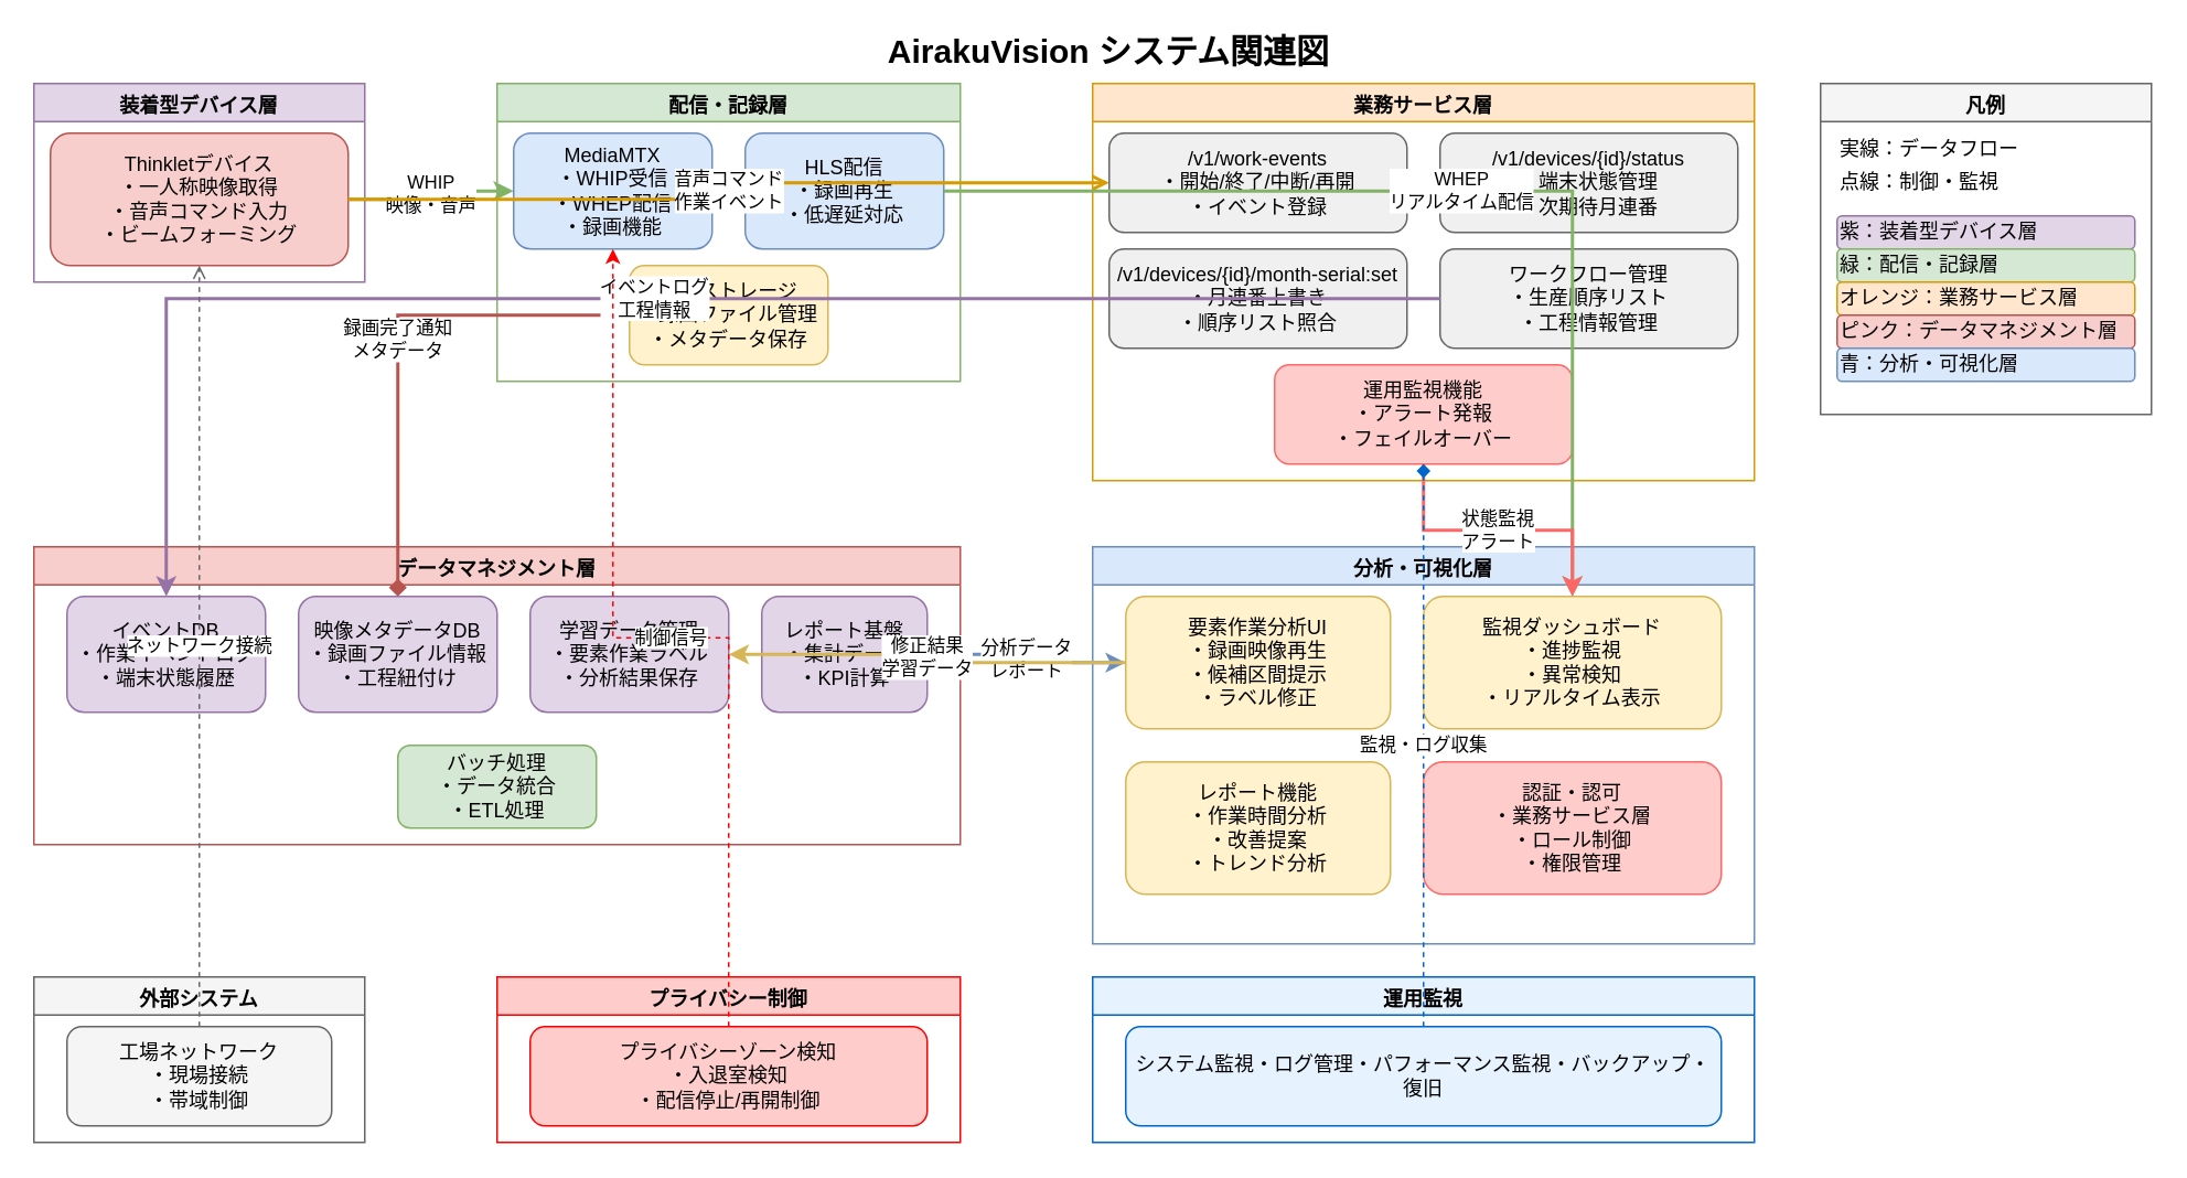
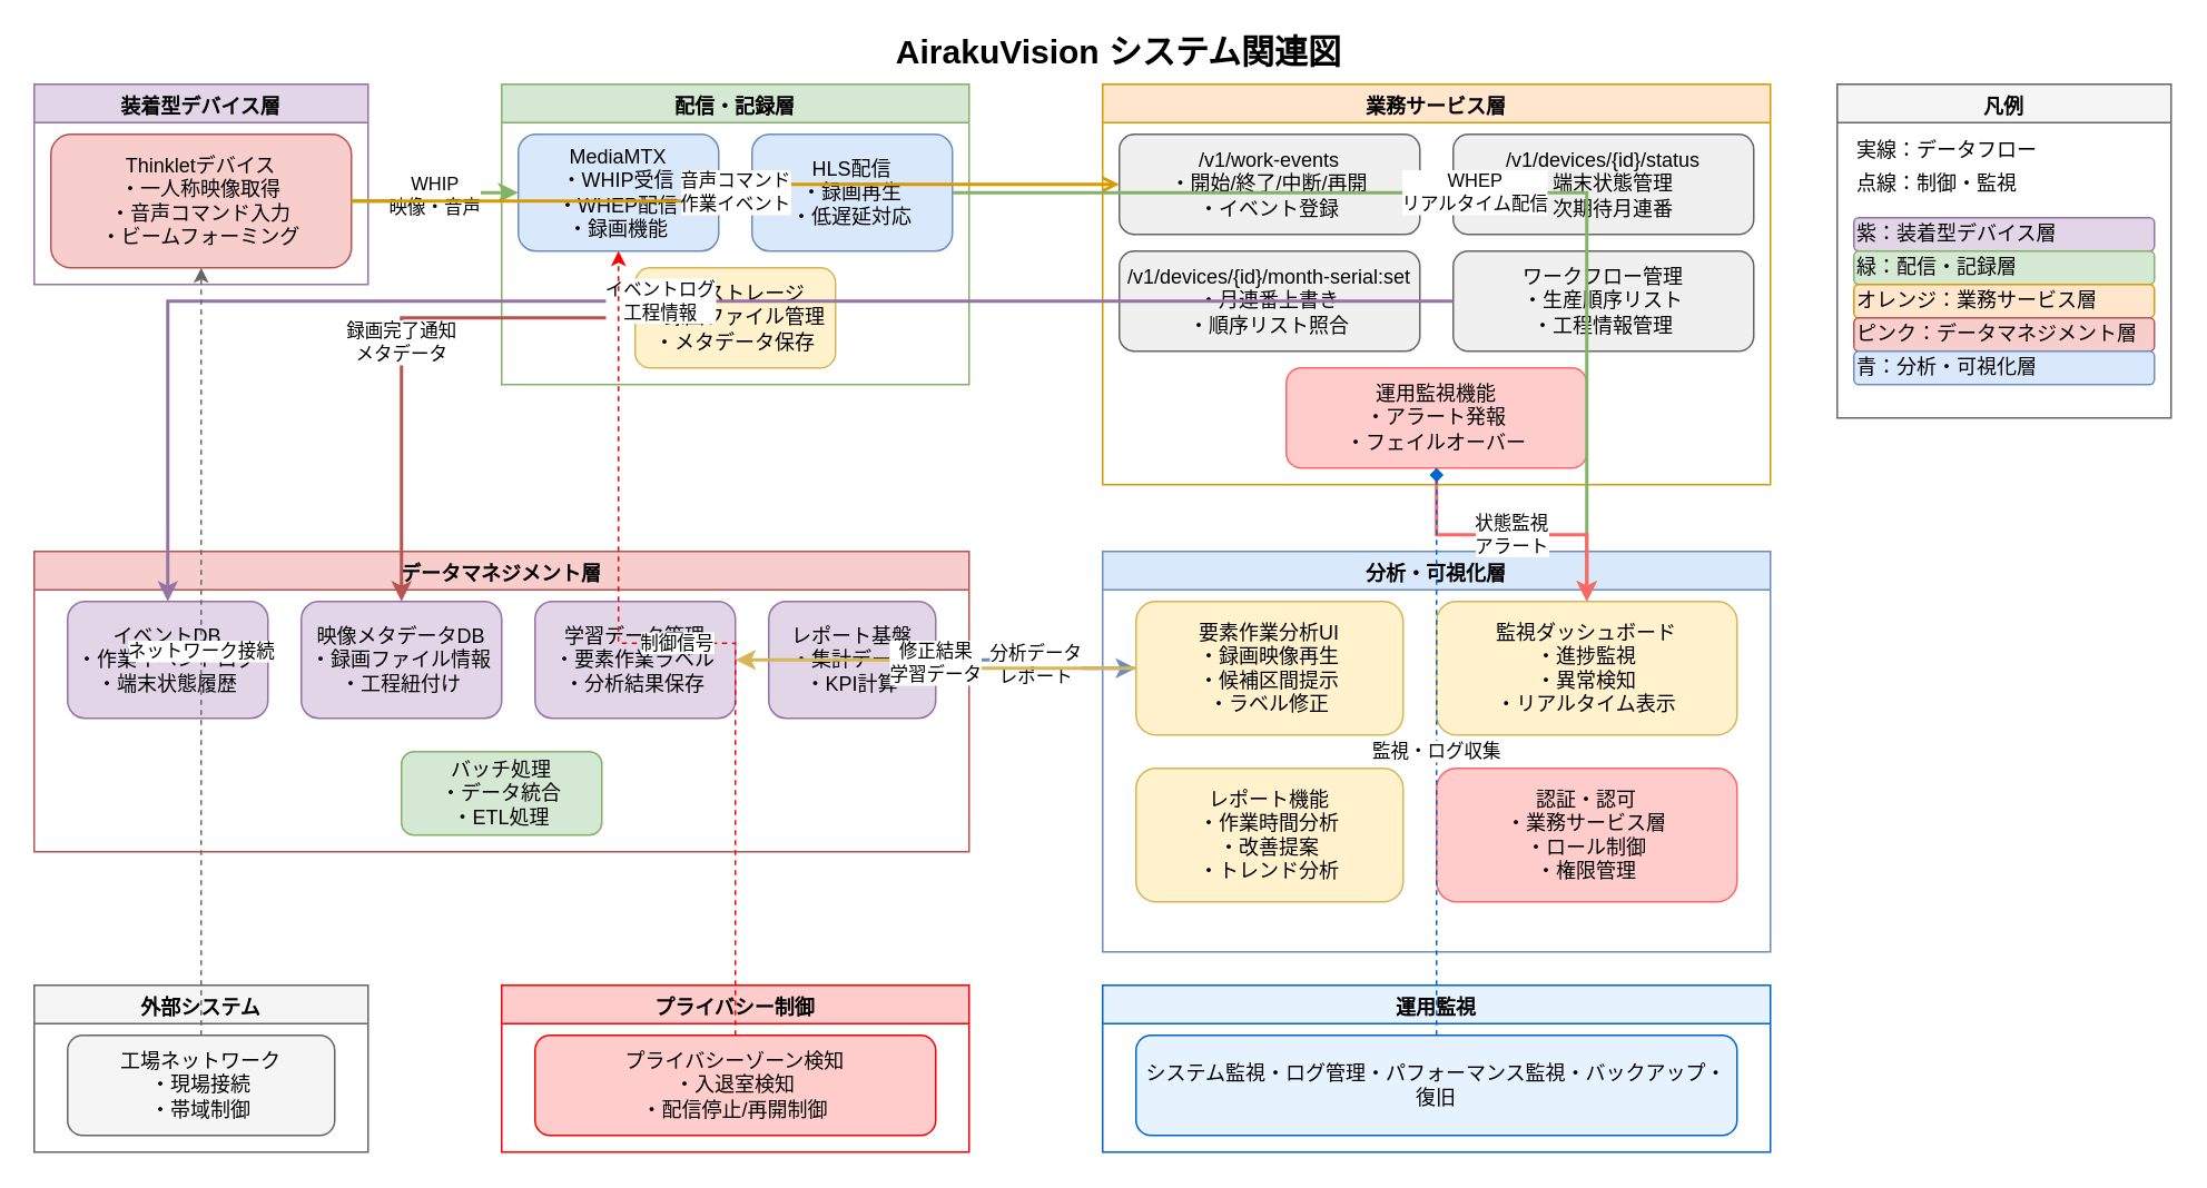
- <mxCell id="40" value="ネットワーク接続" style="edgeStyle=orthogonalEdgeStyle;rounded=0;orthogonalLoop=1;jettySize=auto;html=1;strokeWidth=1;strokeColor=#666666;dashed=1;endArrow=open;" edge="1" parent="1" source="26" target="3"><mxGeometry relative="1" as="geometry" /></mxCell>
+ <mxCell id="40" value="ネットワーク接続" style="edgeStyle=orthogonalEdgeStyle;rounded=0;orthogonalLoop=1;jettySize=auto;html=1;strokeWidth=1;strokeColor=#666666;dashed=1;" edge="1" parent="1" source="26" target="3"><mxGeometry relative="1" as="geometry" /></mxCell>
- <mxCell id="33" value="録画完了通知&#10;メタデータ" style="edgeStyle=orthogonalEdgeStyle;rounded=0;orthogonalLoop=1;jettySize=auto;html=1;strokeWidth=2;strokeColor=#b85450;endArrow=diamond;" edge="1" parent="1" source="7" target="16"><mxGeometry relative="1" as="geometry" /></mxCell>
+ <mxCell id="33" value="録画完了通知&#10;メタデータ" style="edgeStyle=orthogonalEdgeStyle;rounded=0;orthogonalLoop=1;jettySize=auto;html=1;strokeWidth=2;strokeColor=#b85450;" edge="1" parent="1" source="7" target="16"><mxGeometry relative="1" as="geometry" /></mxCell>
